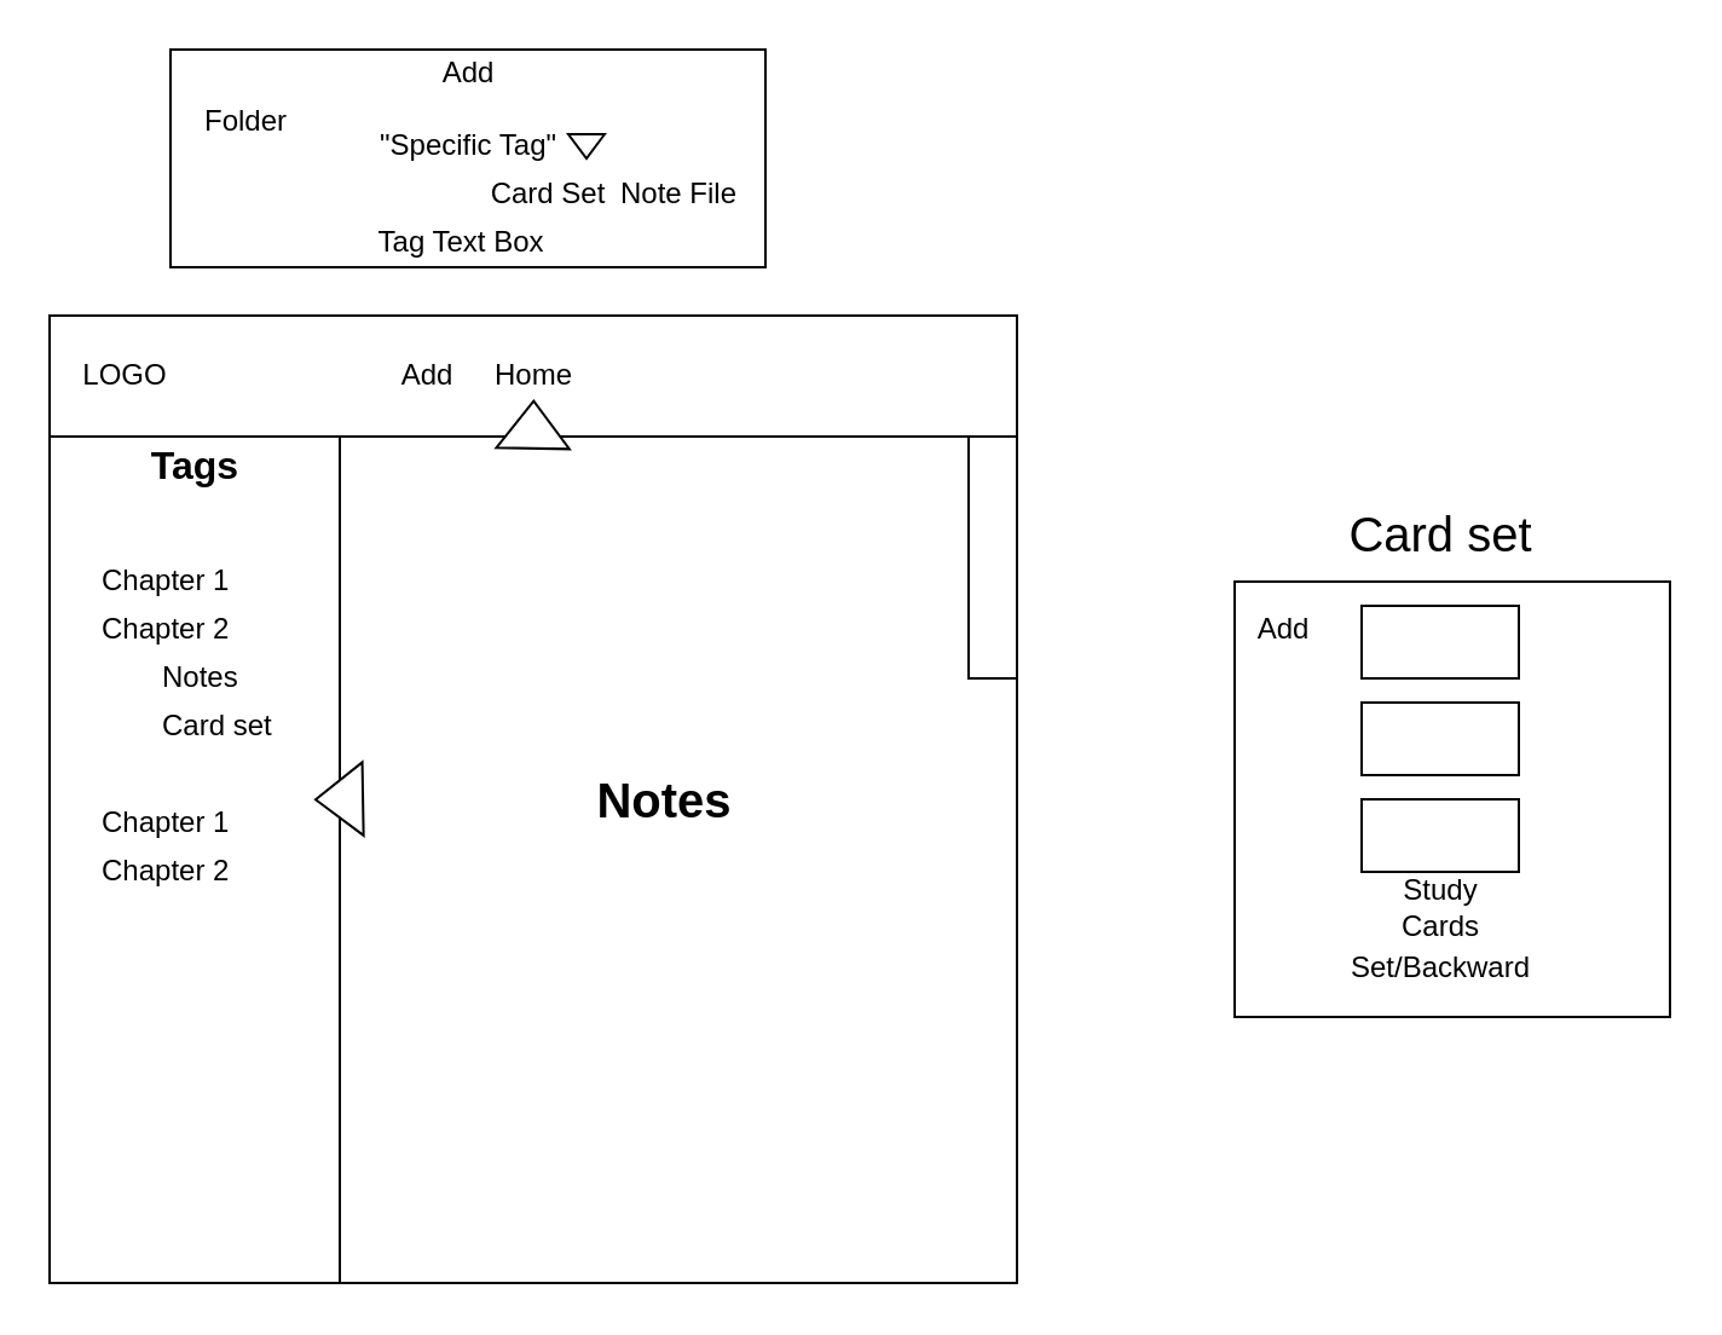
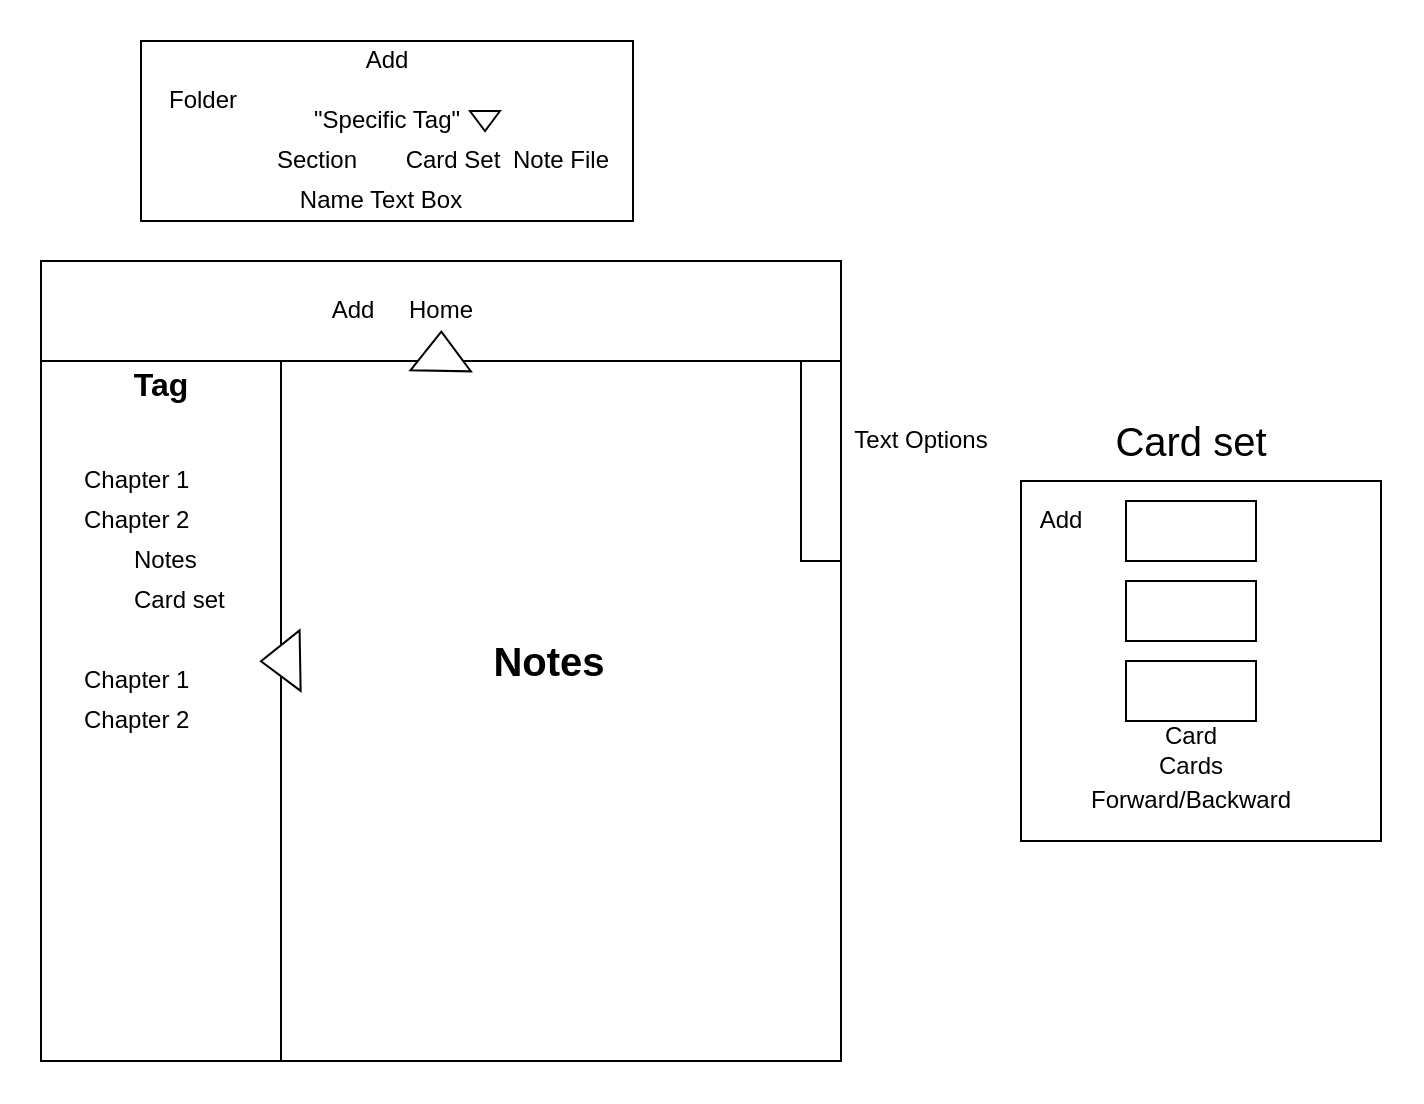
+ <mxCell id="34" value="Section" style="text;html=1;align=center;verticalAlign=middle;resizable=0;points=[];autosize=1;" vertex="1" parent="1"><mxGeometry x="128" y="70" width="60" height="20" as="geometry" /></mxCell>
- <mxCell id="33" value="Tag Text Box" style="text;html=1;align=center;verticalAlign=middle;resizable=0;points=[];autosize=1;" vertex="1" parent="1"><mxGeometry x="140" y="90" width="100" height="20" as="geometry" /></mxCell>
+ <mxCell id="33" value="Name Text Box" style="text;html=1;align=center;verticalAlign=middle;resizable=0;points=[];autosize=1;" vertex="1" parent="1"><mxGeometry x="140" y="90" width="100" height="20" as="geometry" /></mxCell>
- <mxCell id="36" value="LOGO" style="text;html=1;align=center;verticalAlign=middle;resizable=0;points=[];autosize=1;" vertex="1" parent="1"><mxGeometry x="26" y="145" width="50" height="20" as="geometry" /></mxCell>
- <mxCell id="4" value="&lt;font&gt;&lt;font style=&quot;font-size: 16px&quot;&gt;Tags&lt;/font&gt;&lt;br&gt;&lt;/font&gt;" style="text;strokeColor=none;fillColor=none;html=1;fontSize=24;fontStyle=1;verticalAlign=middle;align=center;" parent="1" vertex="1"><mxGeometry x="40" y="170" width="80" height="40" as="geometry" /></mxCell>
+ <mxCell id="4" value="&lt;font&gt;&lt;font style=&quot;font-size: 16px&quot;&gt;Tag&lt;/font&gt;&lt;br&gt;&lt;/font&gt;" style="text;strokeColor=none;fillColor=none;html=1;fontSize=24;fontStyle=1;verticalAlign=middle;align=center;" parent="1" vertex="1"><mxGeometry x="40" y="170" width="80" height="40" as="geometry" /></mxCell>
+ <mxCell id="15" value="Text Options" style="text;html=1;align=center;verticalAlign=middle;resizable=0;points=[];autosize=1;" parent="1" vertex="1"><mxGeometry x="420" y="210" width="80" height="20" as="geometry" /></mxCell>
- <mxCell id="20" value="Study&lt;br&gt;Cards" style="text;html=1;align=center;verticalAlign=middle;resizable=0;points=[];autosize=1;" vertex="1" parent="1"><mxGeometry x="570" y="360" width="50" height="30" as="geometry" /></mxCell>
+ <mxCell id="20" value="Card&lt;br&gt;Cards" style="text;html=1;align=center;verticalAlign=middle;resizable=0;points=[];autosize=1;" vertex="1" parent="1"><mxGeometry x="570" y="360" width="50" height="30" as="geometry" /></mxCell>
- <mxCell id="24" value="Set/Backward" style="text;html=1;align=center;verticalAlign=middle;resizable=0;points=[];autosize=1;" vertex="1" parent="1"><mxGeometry x="535" y="390" width="120" height="20" as="geometry" /></mxCell>
+ <mxCell id="24" value="Forward/Backward" style="text;html=1;align=center;verticalAlign=middle;resizable=0;points=[];autosize=1;" vertex="1" parent="1"><mxGeometry x="535" y="390" width="120" height="20" as="geometry" /></mxCell>
